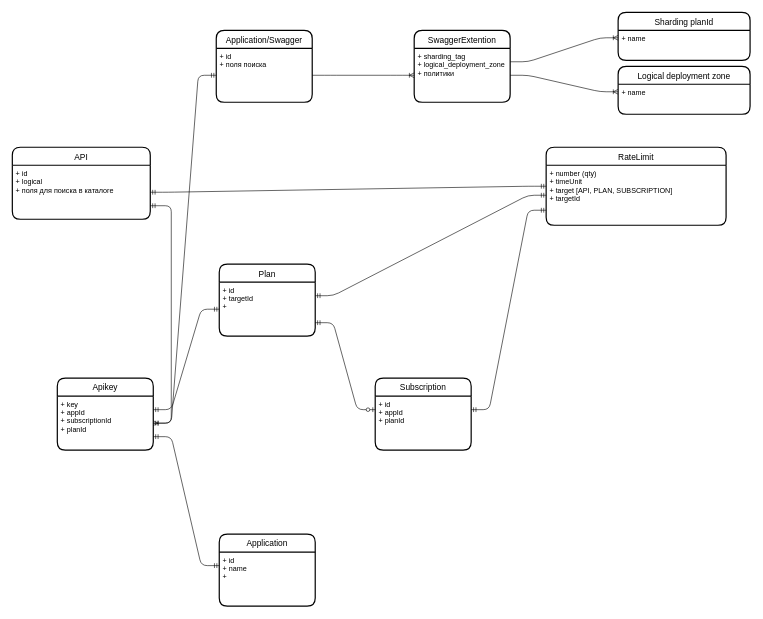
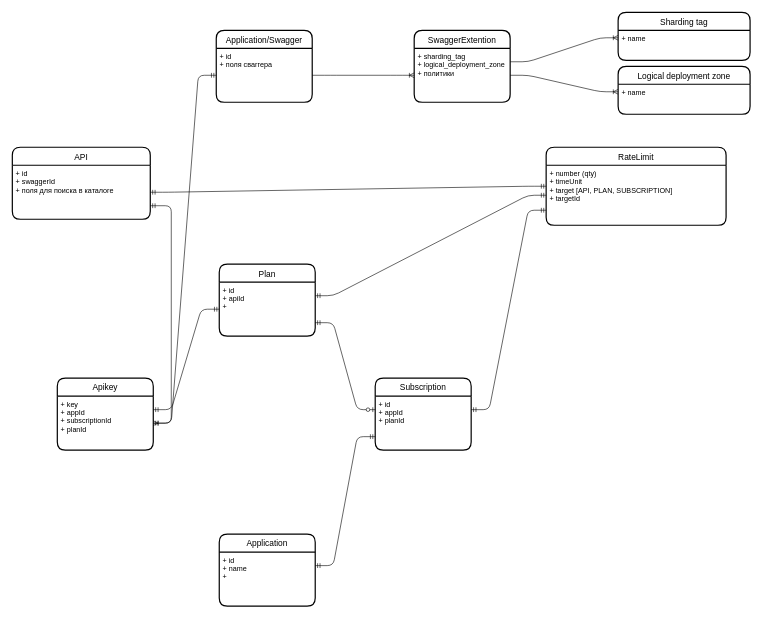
- <mxCell id="28" value="Sharding planId" style="swimlane;childLayout=stackLayout;horizontal=1;startSize=30;horizontalStack=0;rounded=1;fontSize=14;fontStyle=0;strokeWidth=2;resizeParent=0;resizeLast=1;shadow=0;dashed=0;align=center;" vertex="1" parent="1"><mxGeometry x="1030" y="20" width="220" height="80" as="geometry" /></mxCell>
+ <mxCell id="28" value="Sharding tag" style="swimlane;childLayout=stackLayout;horizontal=1;startSize=30;horizontalStack=0;rounded=1;fontSize=14;fontStyle=0;strokeWidth=2;resizeParent=0;resizeLast=1;shadow=0;dashed=0;align=center;" vertex="1" parent="1"><mxGeometry x="1030" y="20" width="220" height="80" as="geometry" /></mxCell>
- <mxCell id="3" value="+ id&#10;+ поля поиска" style="align=left;strokeColor=none;fillColor=none;spacingLeft=4;fontSize=12;verticalAlign=top;resizable=0;rotatable=0;part=1;" vertex="1" parent="2"><mxGeometry y="30" width="160" height="90" as="geometry" /></mxCell>
+ <mxCell id="3" value="+ id&#10;+ поля сваггера" style="align=left;strokeColor=none;fillColor=none;spacingLeft=4;fontSize=12;verticalAlign=top;resizable=0;rotatable=0;part=1;" vertex="1" parent="2"><mxGeometry y="30" width="160" height="90" as="geometry" /></mxCell>
- <mxCell id="10" value="+ id&#10;+ logical&#10;+ поля для поиска в каталоге" style="align=left;strokeColor=none;fillColor=none;spacingLeft=4;fontSize=12;verticalAlign=top;resizable=0;rotatable=0;part=1;" vertex="1" parent="9"><mxGeometry y="30" width="230" height="90" as="geometry" /></mxCell>
+ <mxCell id="10" value="+ id&#10;+ swaggerId&#10;+ поля для поиска в каталоге" style="align=left;strokeColor=none;fillColor=none;spacingLeft=4;fontSize=12;verticalAlign=top;resizable=0;rotatable=0;part=1;" vertex="1" parent="9"><mxGeometry y="30" width="230" height="90" as="geometry" /></mxCell>
- <mxCell id="12" value="+ id&#10;+ targetId&#10;+ " style="align=left;strokeColor=none;fillColor=none;spacingLeft=4;fontSize=12;verticalAlign=top;resizable=0;rotatable=0;part=1;" vertex="1" parent="11"><mxGeometry y="30" width="160" height="90" as="geometry" /></mxCell>
+ <mxCell id="12" value="+ id&#10;+ apiId&#10;+ " style="align=left;strokeColor=none;fillColor=none;spacingLeft=4;fontSize=12;verticalAlign=top;resizable=0;rotatable=0;part=1;" vertex="1" parent="11"><mxGeometry y="30" width="160" height="90" as="geometry" /></mxCell>
- <mxCell id="20" value="" style="edgeStyle=entityRelationEdgeStyle;fontSize=12;html=1;endArrow=ERmandOne;startArrow=ERmandOne;exitX=1;exitY=0.75;exitDx=0;exitDy=0;entryX=0;entryY=0.25;entryDx=0;entryDy=0;" edge="1" parent="1" source="16" target="8"><mxGeometry width="100" height="100" relative="1" as="geometry"><mxPoint x="550" y="700" as="sourcePoint" /><mxPoint x="650" y="600" as="targetPoint" /></mxGeometry></mxCell>
+ <mxCell id="19" value="" style="edgeStyle=entityRelationEdgeStyle;fontSize=12;html=1;endArrow=ERmandOne;startArrow=ERmandOne;exitX=1;exitY=0.25;exitDx=0;exitDy=0;entryX=0;entryY=0.75;entryDx=0;entryDy=0;" edge="1" parent="1" source="8" target="14"><mxGeometry width="100" height="100" relative="1" as="geometry"><mxPoint x="550" y="700" as="sourcePoint" /><mxPoint x="650" y="600" as="targetPoint" /></mxGeometry></mxCell>
